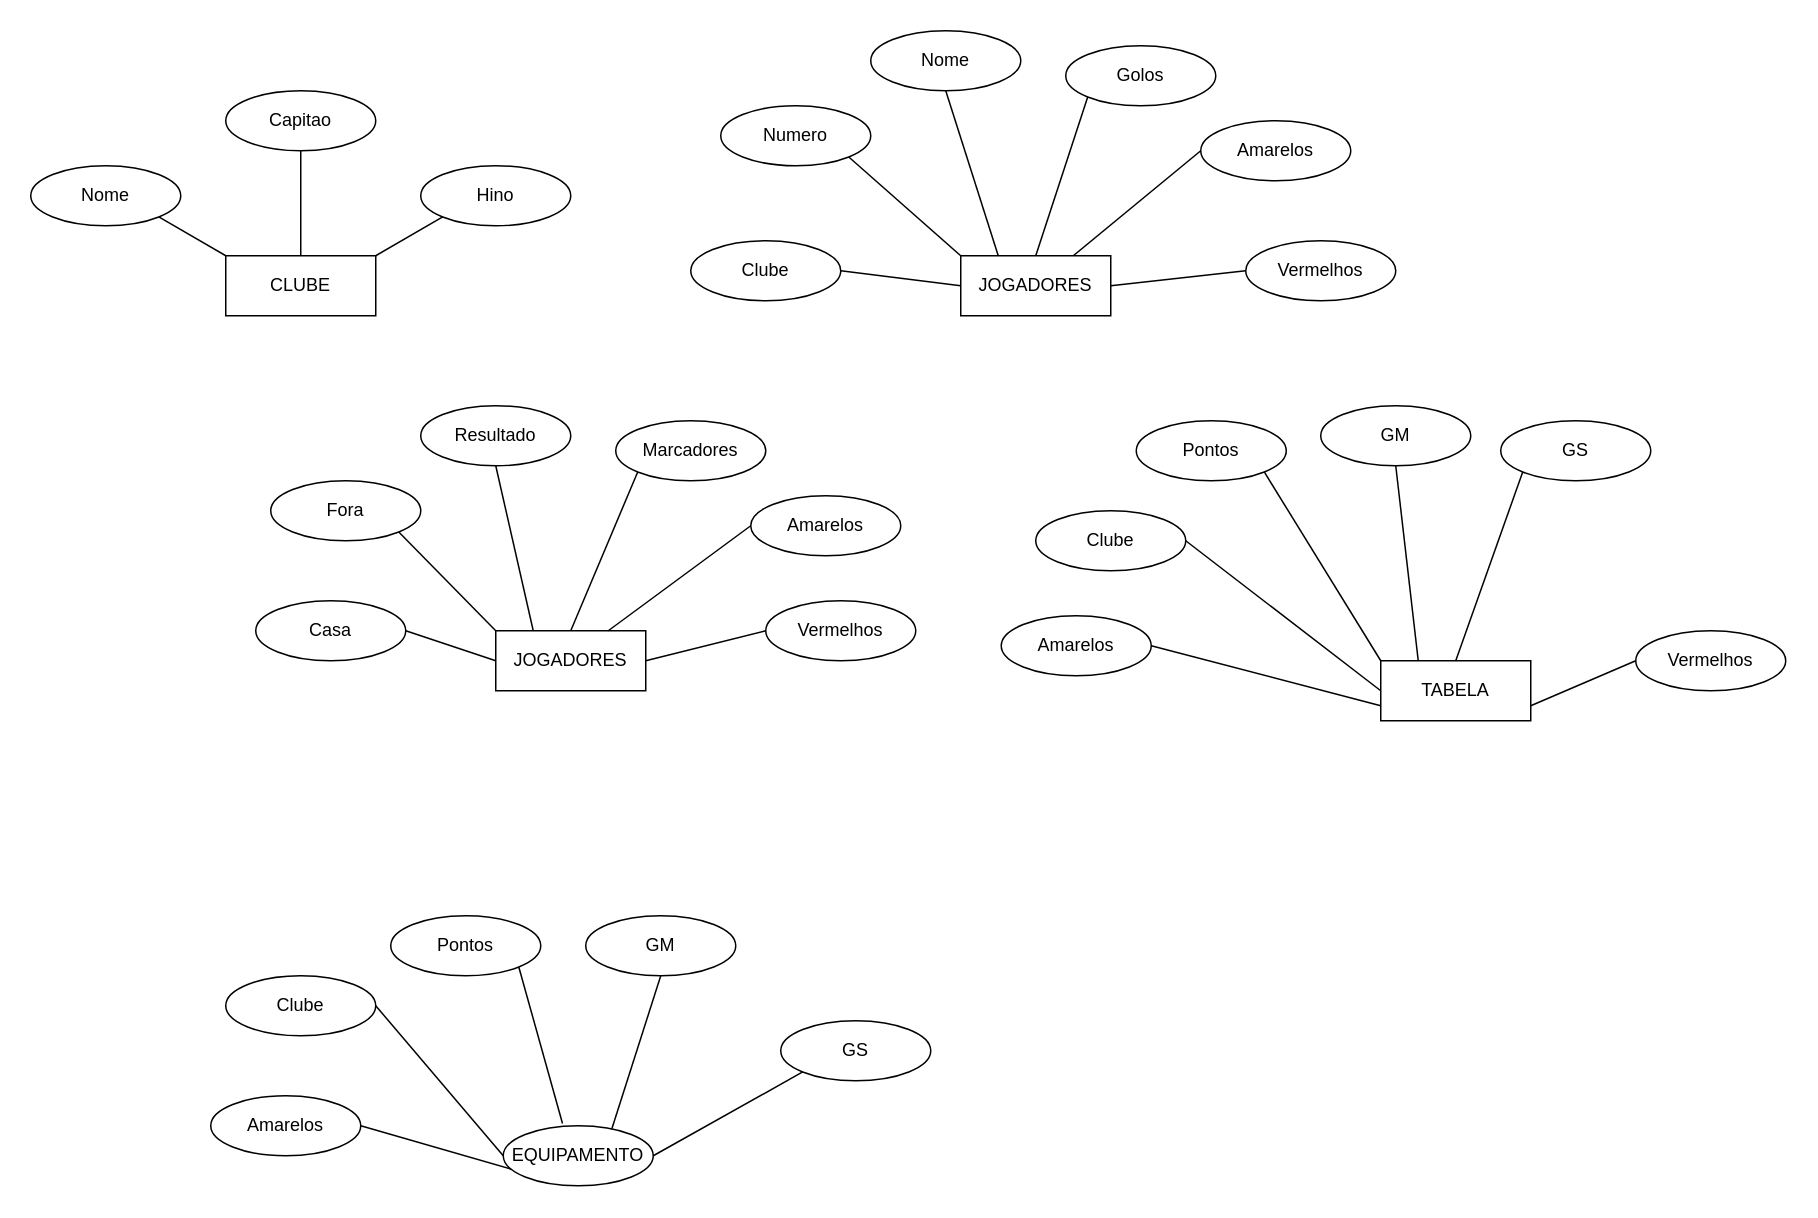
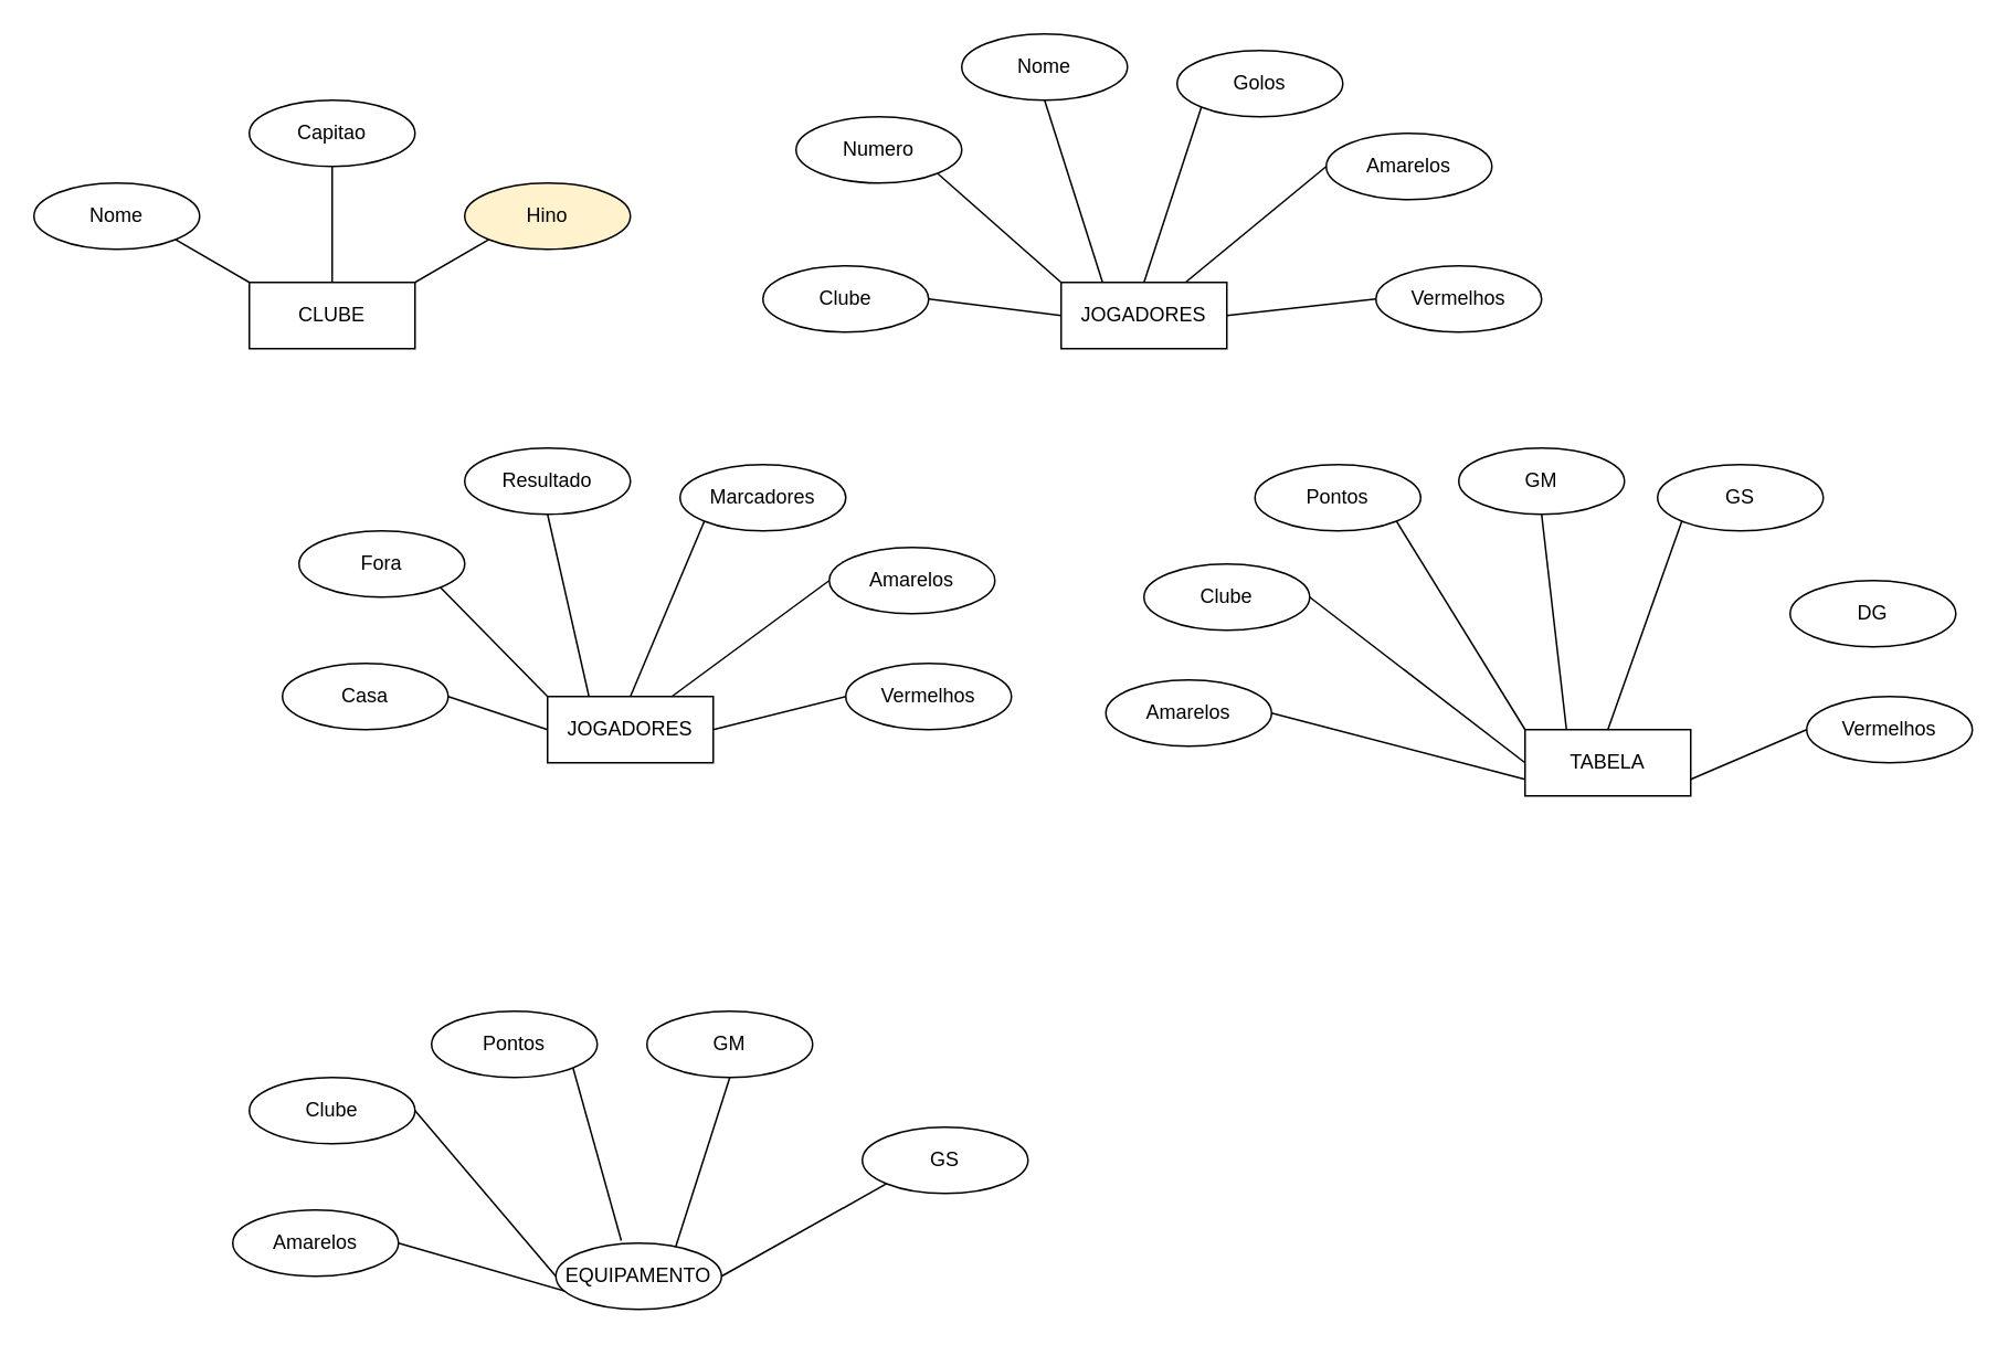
- <mxCell id="4" value="&lt;font style=&quot;vertical-align: inherit;&quot; dir=&quot;auto&quot;&gt;&lt;font style=&quot;vertical-align: inherit;&quot; dir=&quot;auto&quot;&gt;Hino&lt;/font&gt;&lt;/font&gt;" style="ellipse;whiteSpace=wrap;html=1;align=center;" parent="1" vertex="1"><mxGeometry x="280" y="110" width="100" height="40" as="geometry" /></mxCell>
+ <mxCell id="4" value="&lt;font style=&quot;vertical-align: inherit;&quot; dir=&quot;auto&quot;&gt;&lt;font style=&quot;vertical-align: inherit;&quot; dir=&quot;auto&quot;&gt;Hino&lt;/font&gt;&lt;/font&gt;" style="ellipse;whiteSpace=wrap;html=1;align=center;fillColor=#fff2cc;" parent="1" vertex="1"><mxGeometry x="280" y="110" width="100" height="40" as="geometry" /></mxCell>
+ <mxCell id="38" value="&lt;font style=&quot;vertical-align: inherit;&quot; dir=&quot;auto&quot;&gt;&lt;font style=&quot;vertical-align: inherit;&quot; dir=&quot;auto&quot;&gt;&lt;font style=&quot;vertical-align: inherit;&quot; dir=&quot;auto&quot;&gt;&lt;font style=&quot;vertical-align: inherit;&quot; dir=&quot;auto&quot;&gt;DG&lt;/font&gt;&lt;/font&gt;&lt;/font&gt;&lt;/font&gt;" style="ellipse;whiteSpace=wrap;html=1;align=center;" vertex="1" parent="1"><mxGeometry x="1080" y="350" width="100" height="40" as="geometry" /></mxCell>
